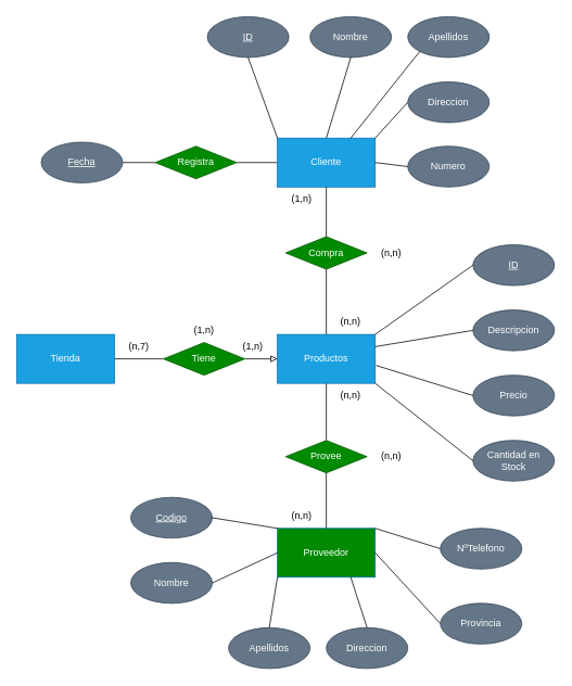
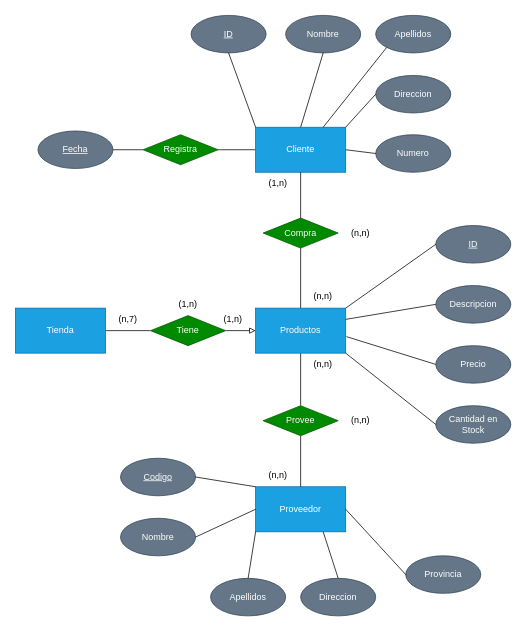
- <mxCell id="43" value="" style="endArrow=none;html=1;rounded=0;exitX=0;exitY=0.5;exitDx=0;exitDy=0;entryX=1;entryY=0;entryDx=0;entryDy=0;" parent="1" source="42" target="9" edge="1"><mxGeometry width="50" height="50" relative="1" as="geometry"><mxPoint x="490" y="700" as="sourcePoint" /><mxPoint x="540" y="650" as="targetPoint" /></mxGeometry></mxCell>
- <mxCell id="42" value="NºTelefono" style="ellipse;whiteSpace=wrap;html=1;fillColor=#647687;fontColor=#ffffff;strokeColor=#314354;" parent="1" vertex="1"><mxGeometry x="540" y="648" width="100" height="50" as="geometry" /></mxCell>
- <mxCell id="9" value="Proveedor" style="rounded=0;whiteSpace=wrap;html=1;fillColor=#008a00;fontColor=#ffffff;strokeColor=#006EAF;" parent="1" vertex="1"><mxGeometry x="340" y="648" width="120" height="60" as="geometry" /></mxCell>
+ <mxCell id="9" value="Proveedor" style="rounded=0;whiteSpace=wrap;html=1;fillColor=#1ba1e2;fontColor=#ffffff;strokeColor=#006EAF;" parent="1" vertex="1"><mxGeometry x="340" y="648" width="120" height="60" as="geometry" /></mxCell>
